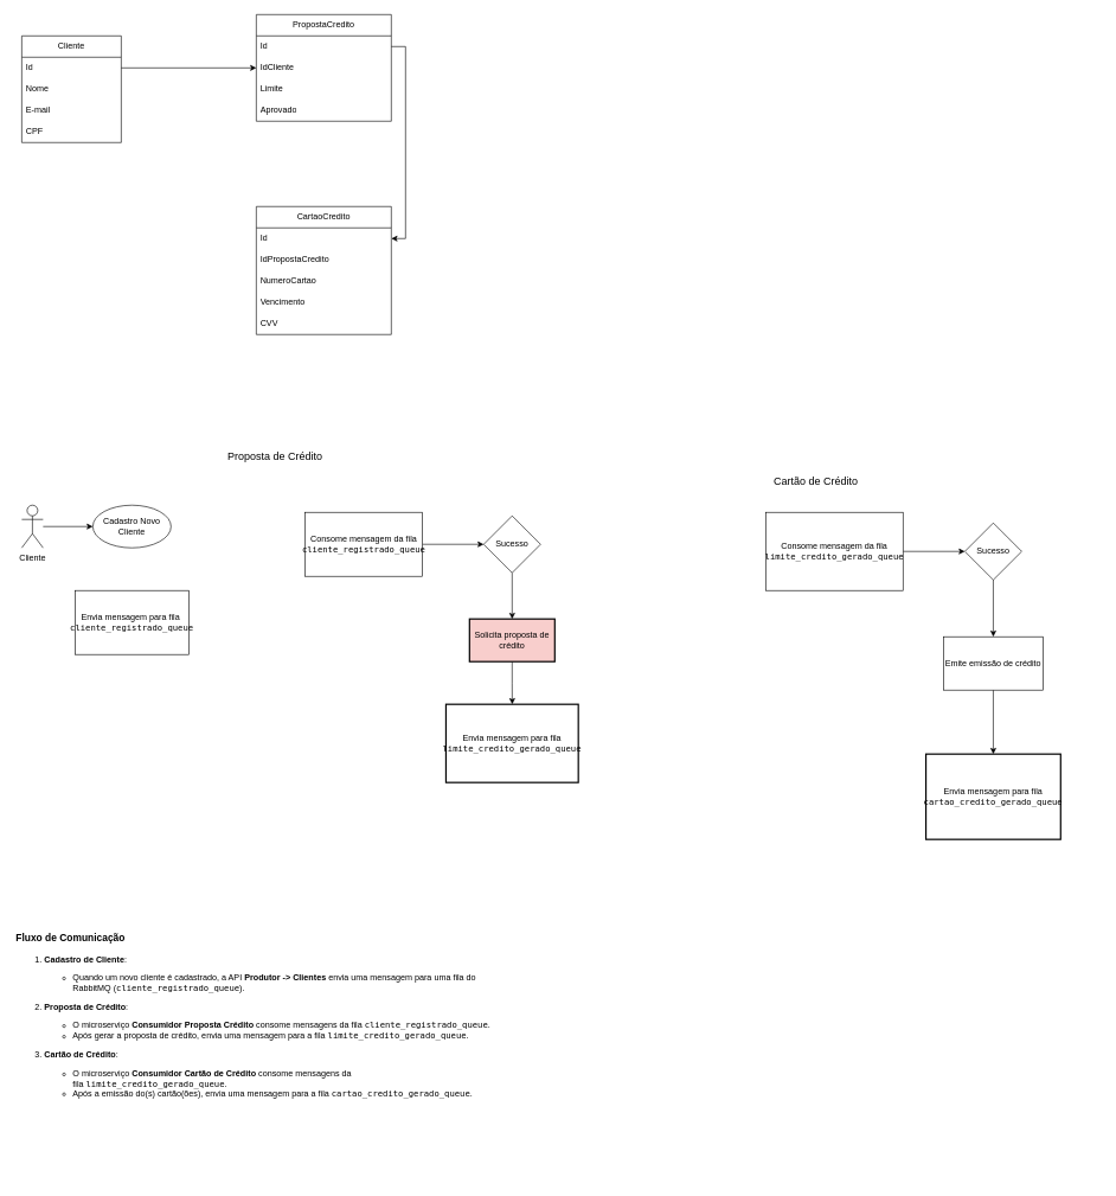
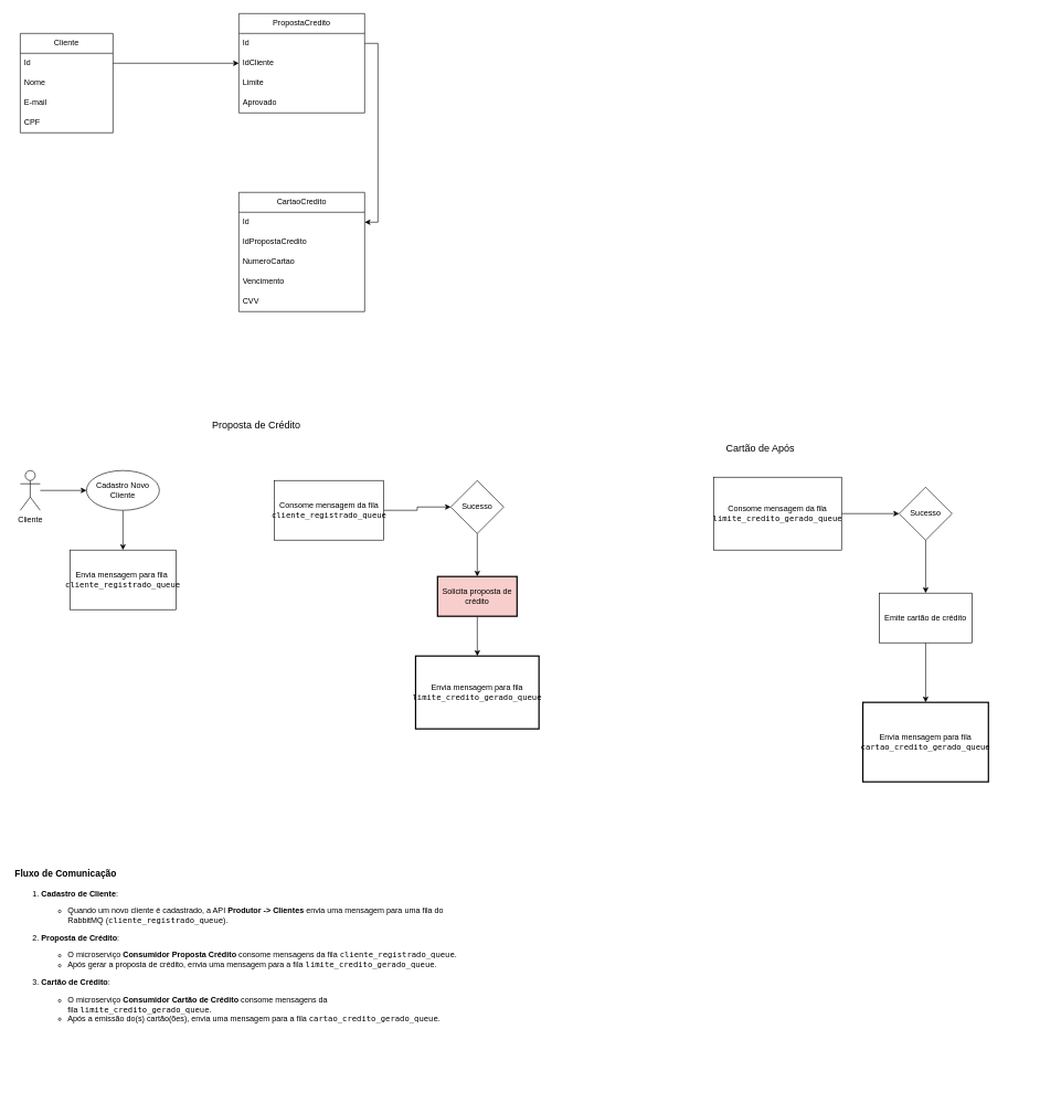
- <mxCell id="32" value="Cartão de Crédito" style="text;html=1;align=center;verticalAlign=middle;resizable=0;points=[];autosize=1;strokeColor=none;fillColor=none;strokeWidth=2;fontSize=15;" vertex="1" parent="1"><mxGeometry x="1077" y="660" width="140" height="30" as="geometry" /></mxCell>
+ <mxCell id="32" value="Cartão de Após" style="text;html=1;align=center;verticalAlign=middle;resizable=0;points=[];autosize=1;strokeColor=none;fillColor=none;strokeWidth=2;fontSize=15;" vertex="1" parent="1"><mxGeometry x="1077" y="660" width="140" height="30" as="geometry" /></mxCell>
- <mxCell id="27" value="Consome mensagem da fila&lt;div&gt;&lt;span style=&quot;font-family: monospace; text-align: left;&quot;&gt;cliente_registrado_queue&lt;/span&gt;&lt;br&gt;&lt;/div&gt;" style="whiteSpace=wrap;html=1;" vertex="1" parent="1"><mxGeometry x="428.75" y="720" width="165" height="90" as="geometry" /></mxCell>
+ <mxCell id="27" value="Consome mensagem da fila&lt;div&gt;&lt;span style=&quot;font-family: monospace; text-align: left;&quot;&gt;cliente_registrado_queue&lt;/span&gt;&lt;br&gt;&lt;/div&gt;" style="whiteSpace=wrap;html=1;" vertex="1" parent="1"><mxGeometry x="413.75" y="725" width="165" height="90" as="geometry" /></mxCell>
+ <mxCell id="21" style="edgeStyle=orthogonalEdgeStyle;rounded=0;orthogonalLoop=1;jettySize=auto;html=1;" edge="1" parent="1" source="22" target="23"><mxGeometry relative="1" as="geometry" /></mxCell>
- <mxCell id="38" value="Emite emissão de crédito" style="whiteSpace=wrap;html=1;" vertex="1" parent="1"><mxGeometry x="1327" y="895" width="140" height="75" as="geometry" /></mxCell>
+ <mxCell id="38" value="Emite cartão de crédito" style="whiteSpace=wrap;html=1;" vertex="1" parent="1"><mxGeometry x="1327" y="895" width="140" height="75" as="geometry" /></mxCell>
